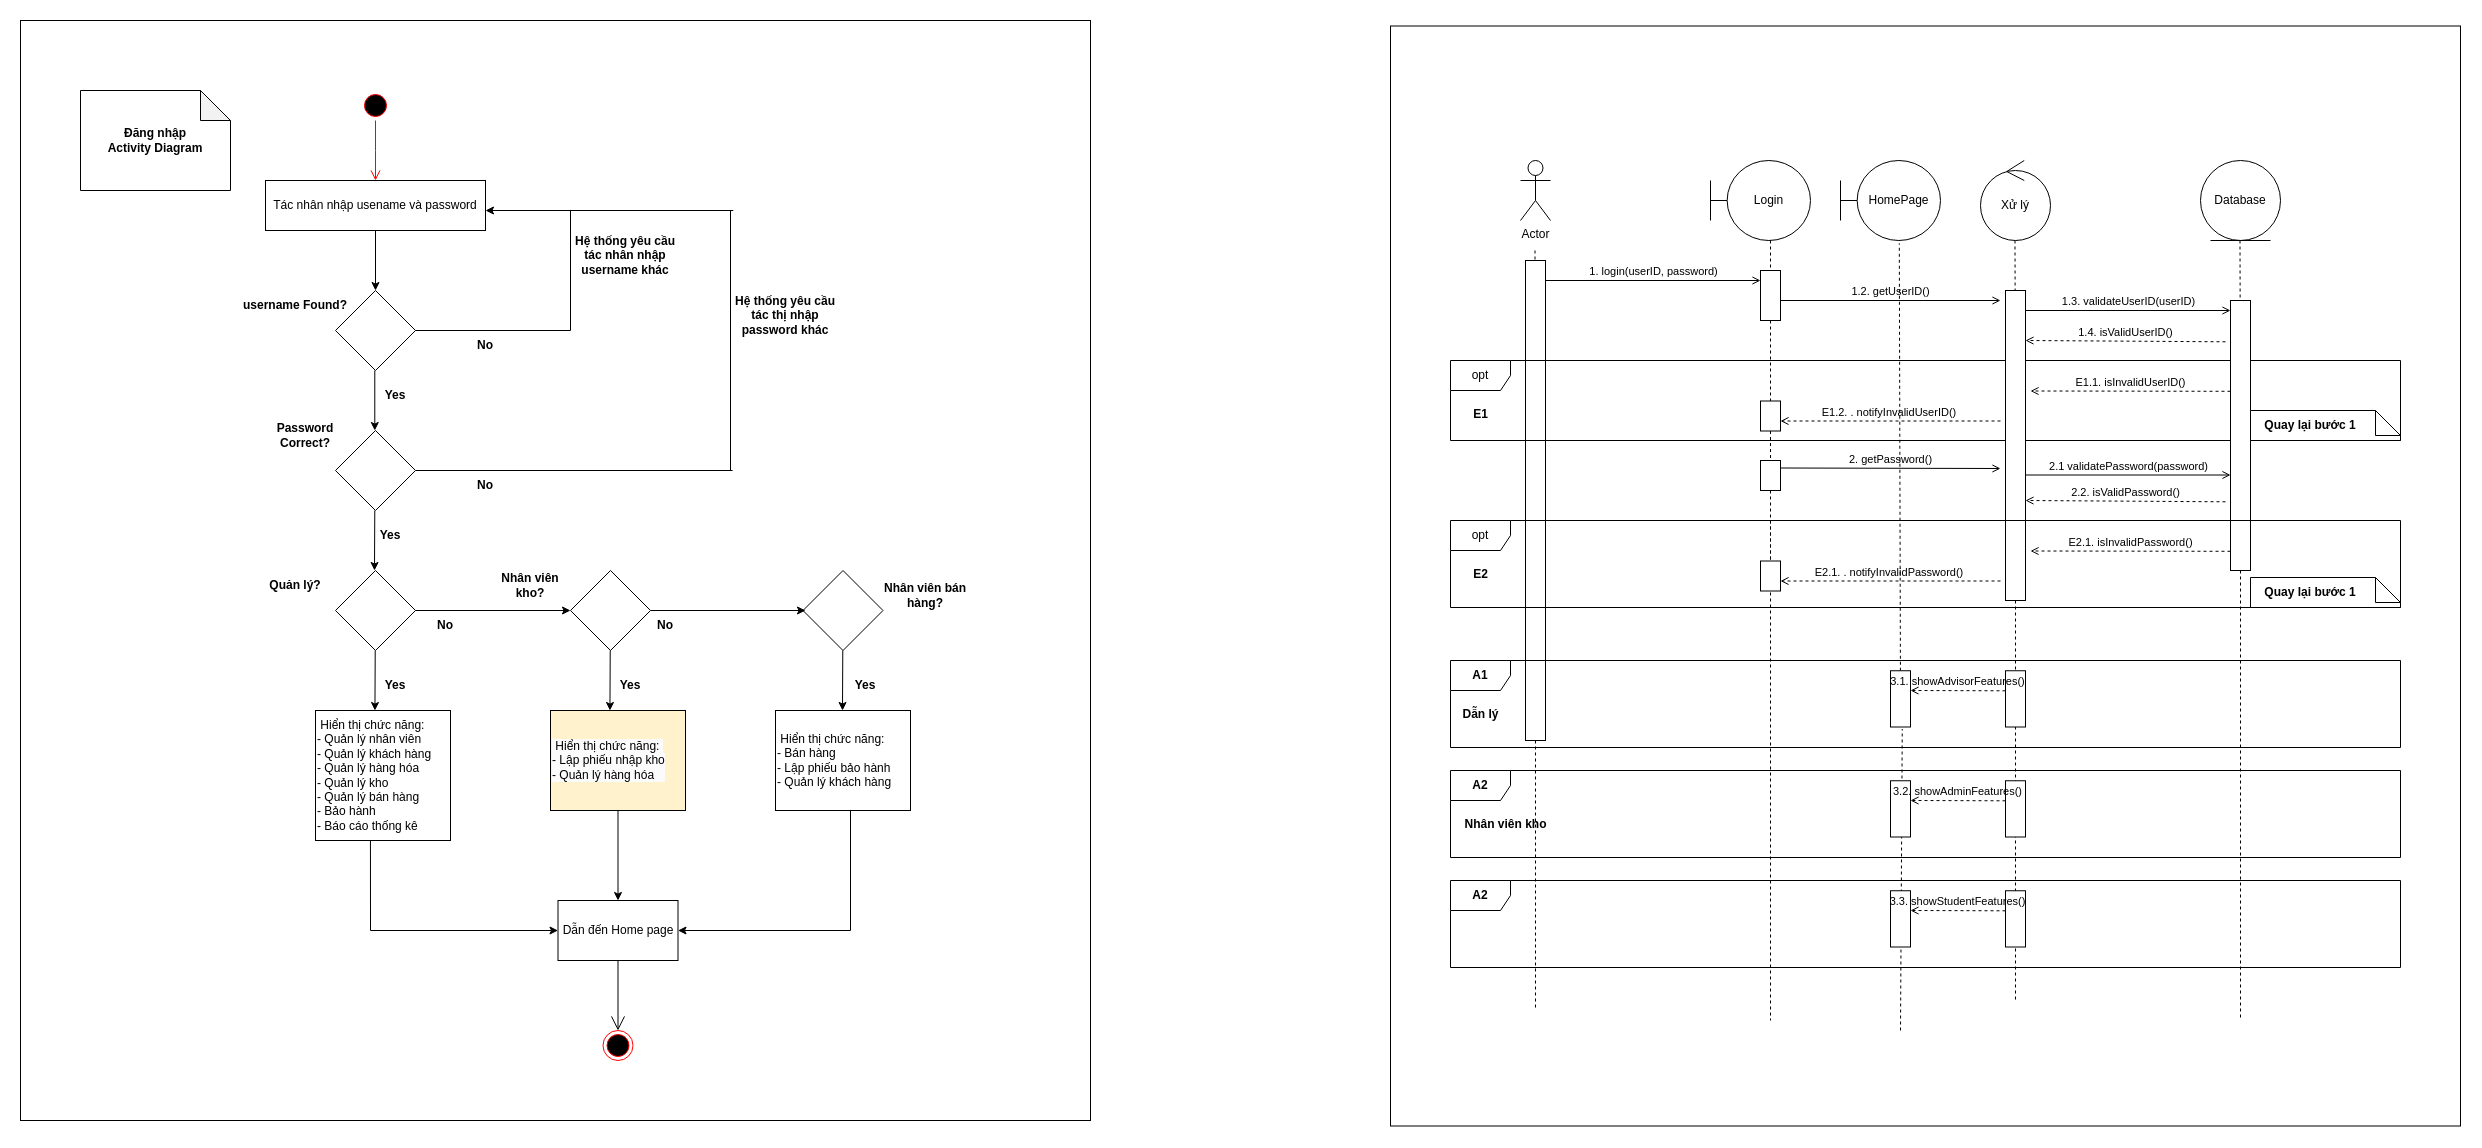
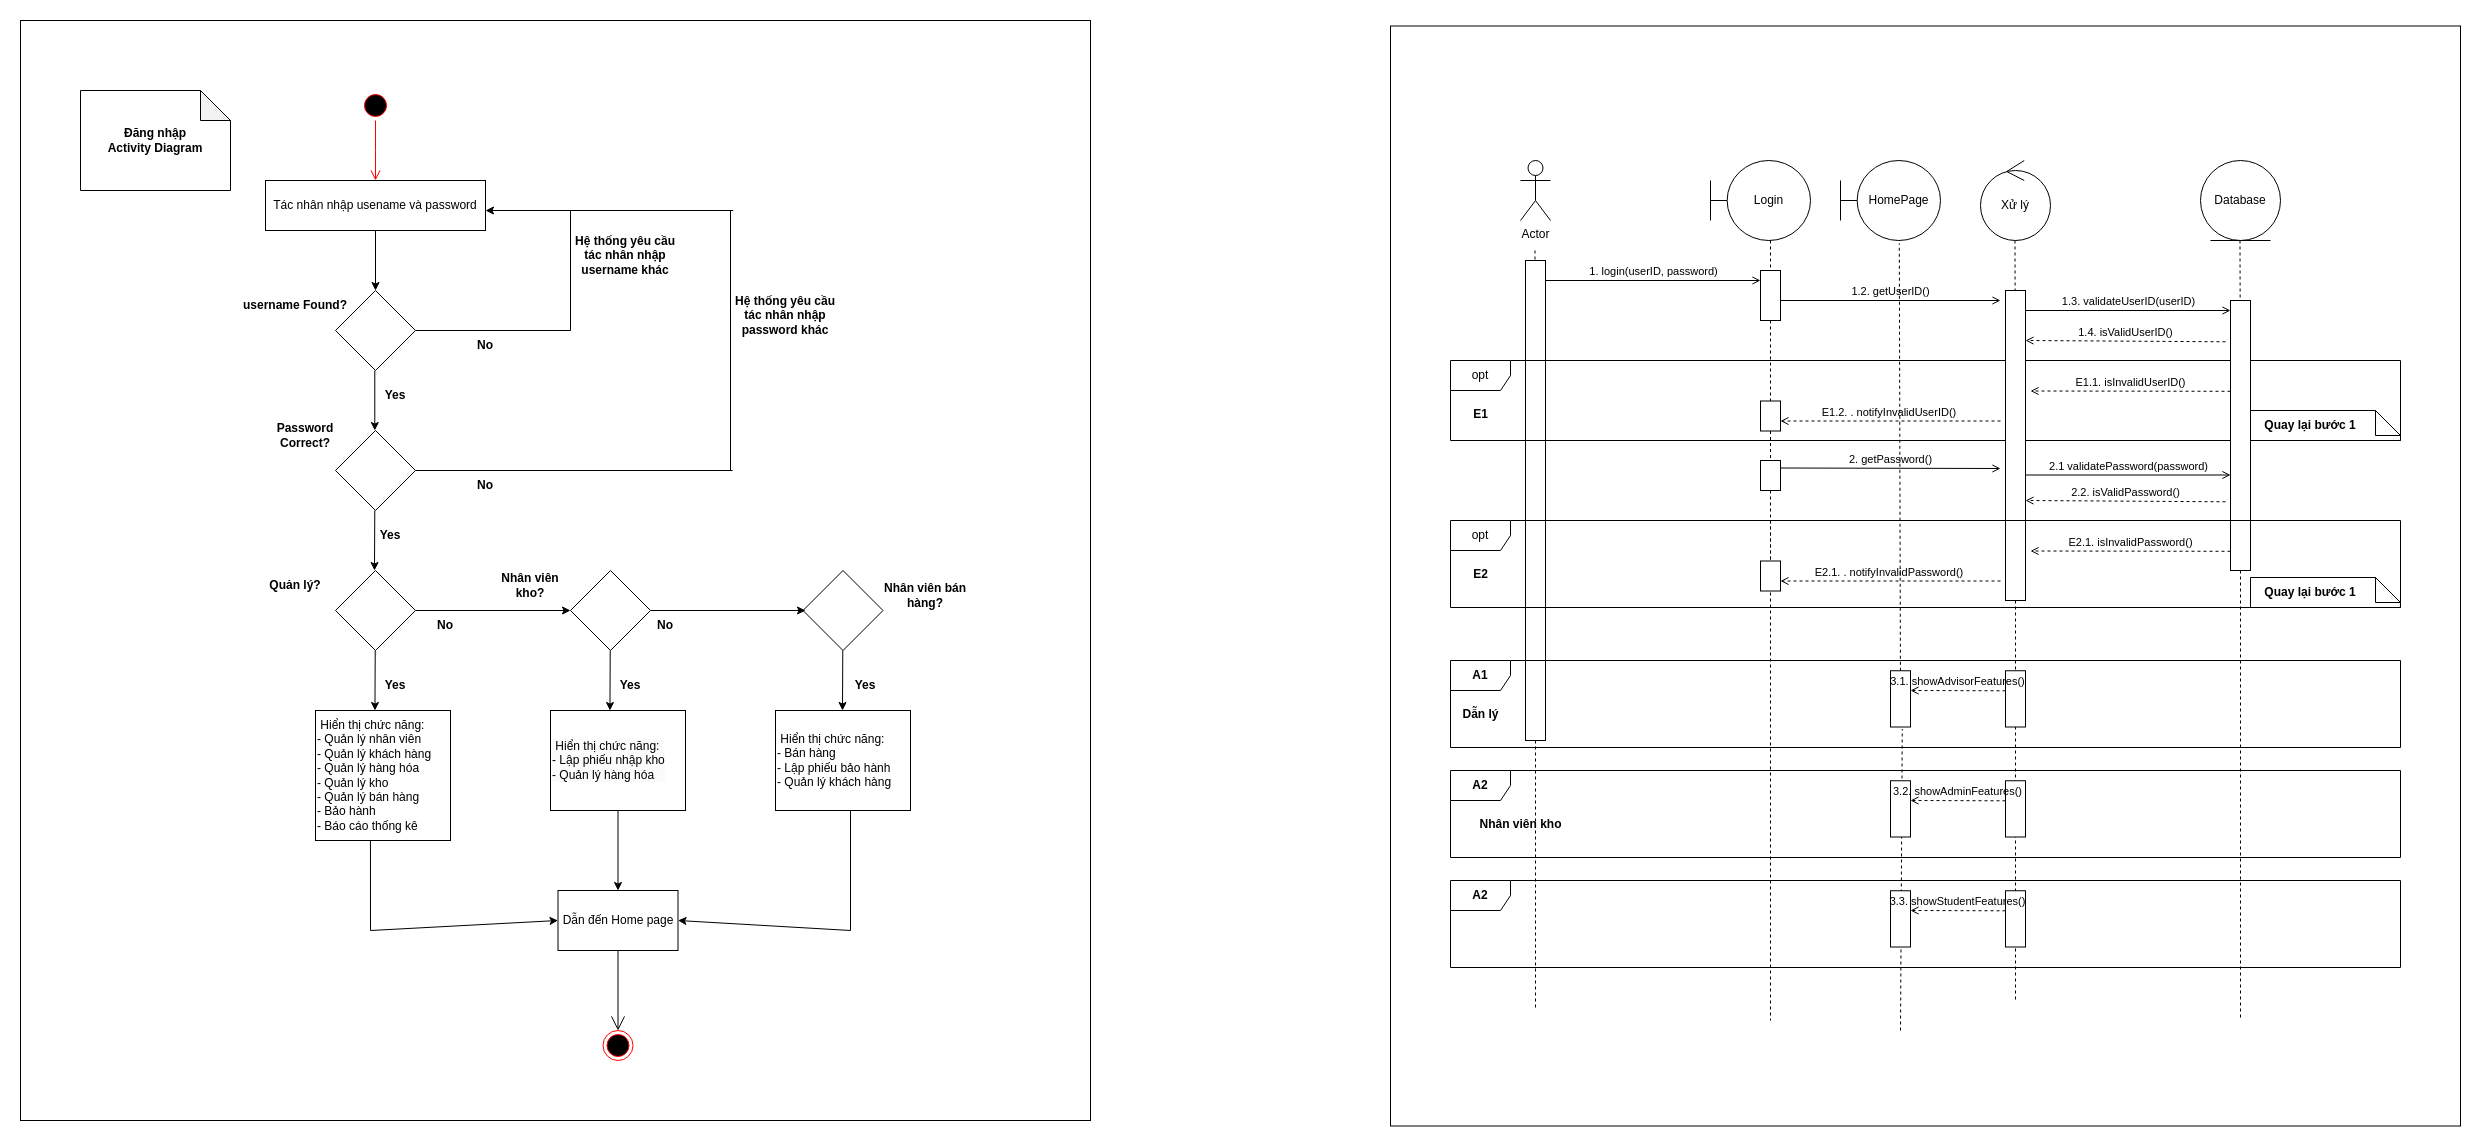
- <mxCell id="25" value="&lt;b&gt;Hệ thống yêu cầu tác thị nhập password khác&lt;/b&gt;" style="text;html=1;align=center;verticalAlign=middle;whiteSpace=wrap;rounded=0;movable=0;resizable=0;rotatable=0;deletable=0;editable=0;connectable=0;" parent="1" vertex="1"><mxGeometry x="730" y="300" width="110" height="30" as="geometry" /></mxCell>
+ <mxCell id="25" value="&lt;b&gt;Hệ thống yêu cầu tác nhân nhập password khác&lt;/b&gt;" style="text;html=1;align=center;verticalAlign=middle;whiteSpace=wrap;rounded=0;movable=0;resizable=0;rotatable=0;deletable=0;editable=0;connectable=0;" parent="1" vertex="1"><mxGeometry x="730" y="300" width="110" height="30" as="geometry" /></mxCell>
- <mxCell id="35" value="&lt;br&gt;&lt;span style=&quot;color: rgb(0, 0, 0); font-family: Helvetica; font-size: 12px; font-style: normal; font-variant-ligatures: normal; font-variant-caps: normal; font-weight: 400; letter-spacing: normal; orphans: 2; text-align: left; text-indent: 0px; text-transform: none; widows: 2; word-spacing: 0px; -webkit-text-stroke-width: 0px; white-space: normal; background-color: rgb(251, 251, 251); text-decoration-thickness: initial; text-decoration-style: initial; text-decoration-color: initial; display: inline !important; float: none;&quot;&gt;&amp;nbsp;Hiển thị chức năng:&amp;nbsp;&lt;/span&gt;&lt;div style=&quot;forced-color-adjust: none; color: rgb(0, 0, 0); font-family: Helvetica; font-size: 12px; font-style: normal; font-variant-ligatures: normal; font-variant-caps: normal; font-weight: 400; letter-spacing: normal; orphans: 2; text-align: left; text-indent: 0px; text-transform: none; widows: 2; word-spacing: 0px; -webkit-text-stroke-width: 0px; white-space: normal; background-color: rgb(251, 251, 251); text-decoration-thickness: initial; text-decoration-style: initial; text-decoration-color: initial;&quot;&gt;- Lập phiếu nhập kho&lt;/div&gt;&lt;div style=&quot;forced-color-adjust: none; color: rgb(0, 0, 0); font-family: Helvetica; font-size: 12px; font-style: normal; font-variant-ligatures: normal; font-variant-caps: normal; font-weight: 400; letter-spacing: normal; orphans: 2; text-align: left; text-indent: 0px; text-transform: none; widows: 2; word-spacing: 0px; -webkit-text-stroke-width: 0px; white-space: normal; background-color: rgb(251, 251, 251); text-decoration-thickness: initial; text-decoration-style: initial; text-decoration-color: initial;&quot;&gt;- Quản lý hàng hóa&lt;/div&gt;&lt;div&gt;&lt;br&gt;&lt;/div&gt;" style="rounded=0;whiteSpace=wrap;html=1;align=left;movable=0;resizable=0;rotatable=0;deletable=0;editable=0;connectable=0;fillColor=#fff2cc;" parent="1" vertex="1"><mxGeometry x="550" y="710" width="135" height="100" as="geometry" /></mxCell>
+ <mxCell id="35" value="&lt;br&gt;&lt;span style=&quot;color: rgb(0, 0, 0); font-family: Helvetica; font-size: 12px; font-style: normal; font-variant-ligatures: normal; font-variant-caps: normal; font-weight: 400; letter-spacing: normal; orphans: 2; text-align: left; text-indent: 0px; text-transform: none; widows: 2; word-spacing: 0px; -webkit-text-stroke-width: 0px; white-space: normal; background-color: rgb(251, 251, 251); text-decoration-thickness: initial; text-decoration-style: initial; text-decoration-color: initial; display: inline !important; float: none;&quot;&gt;&amp;nbsp;Hiển thị chức năng:&amp;nbsp;&lt;/span&gt;&lt;div style=&quot;forced-color-adjust: none; color: rgb(0, 0, 0); font-family: Helvetica; font-size: 12px; font-style: normal; font-variant-ligatures: normal; font-variant-caps: normal; font-weight: 400; letter-spacing: normal; orphans: 2; text-align: left; text-indent: 0px; text-transform: none; widows: 2; word-spacing: 0px; -webkit-text-stroke-width: 0px; white-space: normal; background-color: rgb(251, 251, 251); text-decoration-thickness: initial; text-decoration-style: initial; text-decoration-color: initial;&quot;&gt;- Lập phiếu nhập kho&lt;/div&gt;&lt;div style=&quot;forced-color-adjust: none; color: rgb(0, 0, 0); font-family: Helvetica; font-size: 12px; font-style: normal; font-variant-ligatures: normal; font-variant-caps: normal; font-weight: 400; letter-spacing: normal; orphans: 2; text-align: left; text-indent: 0px; text-transform: none; widows: 2; word-spacing: 0px; -webkit-text-stroke-width: 0px; white-space: normal; background-color: rgb(251, 251, 251); text-decoration-thickness: initial; text-decoration-style: initial; text-decoration-color: initial;&quot;&gt;- Quản lý hàng hóa&lt;/div&gt;&lt;div&gt;&lt;br&gt;&lt;/div&gt;" style="rounded=0;whiteSpace=wrap;html=1;align=left;movable=0;resizable=0;rotatable=0;deletable=0;editable=0;connectable=0;" parent="1" vertex="1"><mxGeometry x="550" y="710" width="135" height="100" as="geometry" /></mxCell>
- <mxCell id="103" value="Nhân viên kho" style="text;align=center;fontStyle=1;verticalAlign=middle;spacingLeft=3;spacingRight=3;strokeColor=none;rotatable=0;points=[[0,0.5],[1,0.5]];portConstraint=eastwest;html=1;movable=0;resizable=0;deletable=0;editable=0;connectable=0;" parent="1" vertex="1"><mxGeometry x="1465" y="810.5" width="80" height="26" as="geometry" /></mxCell>
+ <mxCell id="103" value="Nhân viên kho" style="text;align=center;fontStyle=1;verticalAlign=middle;spacingLeft=3;spacingRight=3;strokeColor=none;rotatable=0;points=[[0,0.5],[1,0.5]];portConstraint=eastwest;html=1;movable=0;resizable=0;deletable=0;editable=0;connectable=0;" parent="1" vertex="1"><mxGeometry x="1480" y="810.5" width="80" height="26" as="geometry" /></mxCell>
- <mxCell id="40" value="Dẫn đến Home page" style="rounded=0;whiteSpace=wrap;html=1;movable=0;resizable=0;rotatable=0;deletable=0;editable=0;connectable=0;" parent="1" vertex="1"><mxGeometry x="557.5" y="900" width="120" height="60" as="geometry" /></mxCell>
+ <mxCell id="40" value="Dẫn đến Home page" style="rounded=0;whiteSpace=wrap;html=1;movable=0;resizable=0;rotatable=0;deletable=0;editable=0;connectable=0;" parent="1" vertex="1"><mxGeometry x="557.5" y="890" width="120" height="60" as="geometry" /></mxCell>
